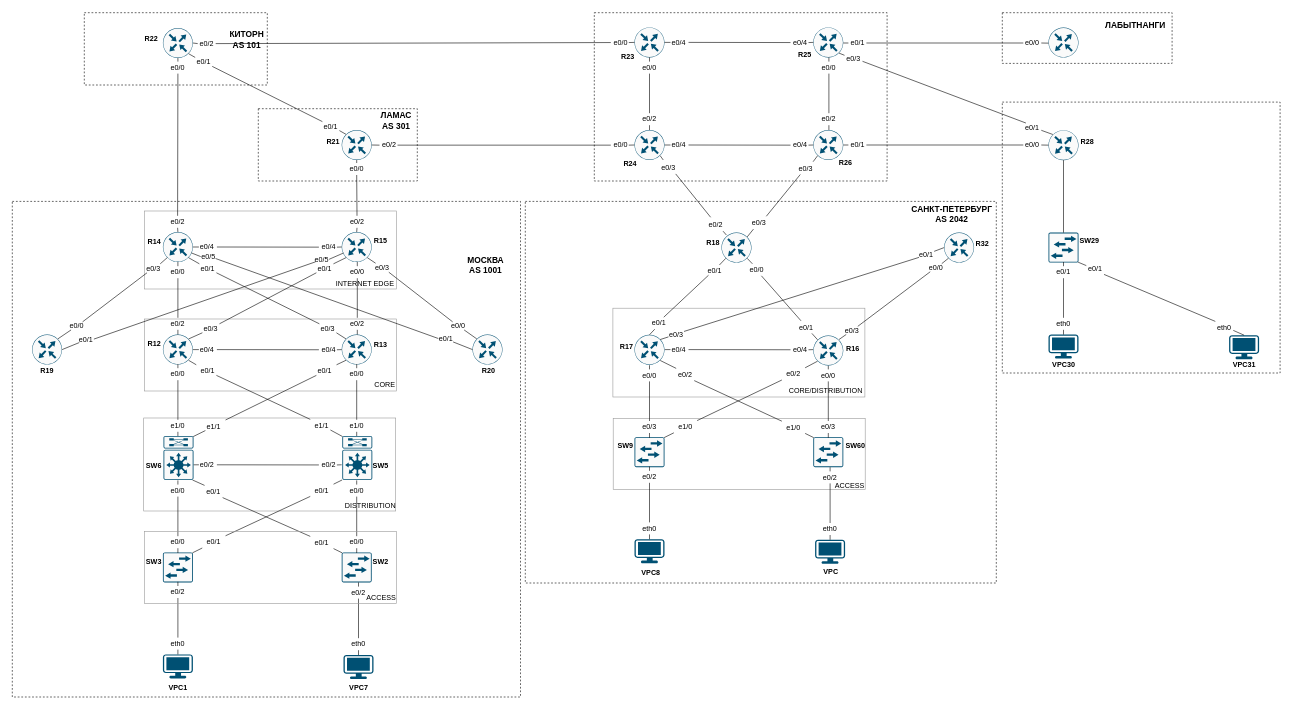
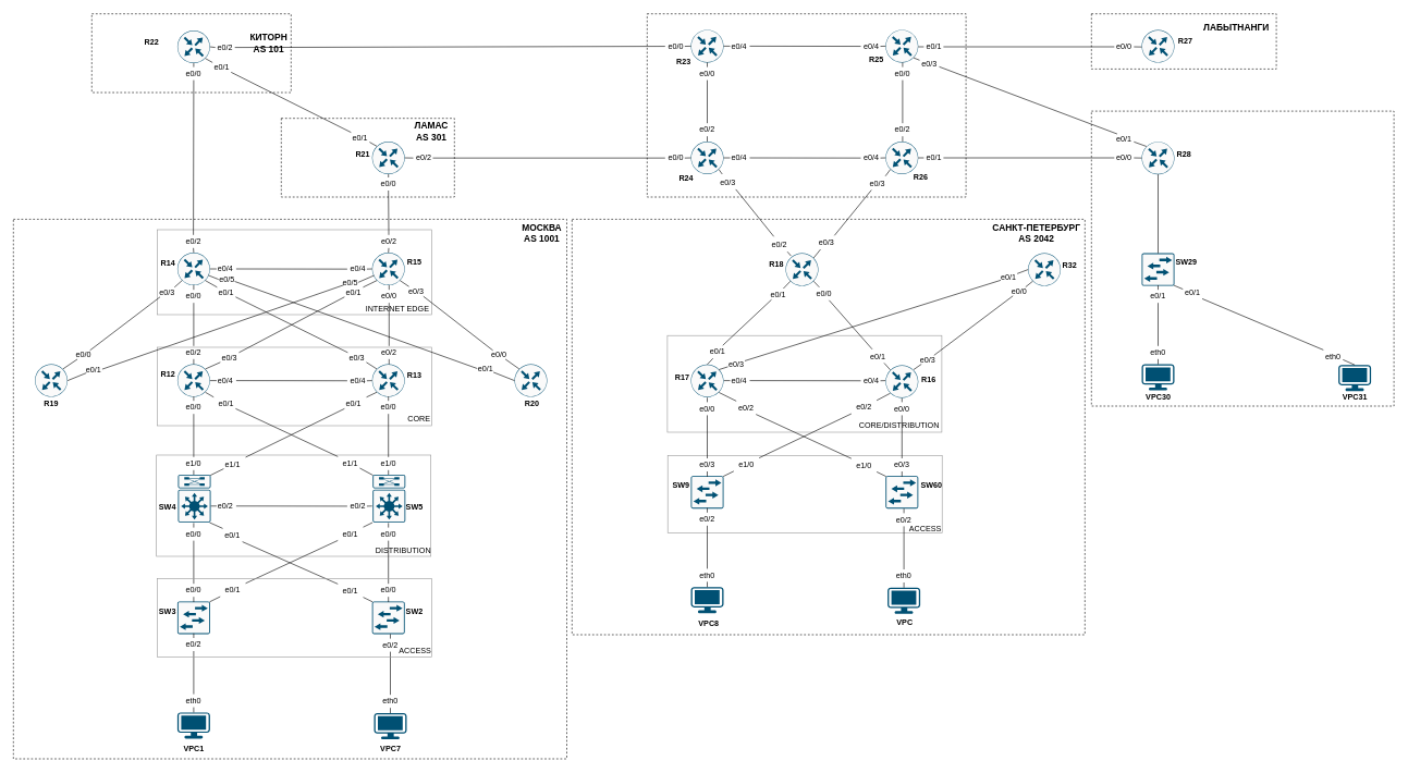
+ <mxCell id="317" value="&lt;b&gt;R27&lt;/b&gt;" style="text;html=1;strokeColor=none;fillColor=none;align=center;verticalAlign=middle;whiteSpace=wrap;rounded=0;" parent="1" vertex="1"><mxGeometry x="1799" y="48" width="30" height="30" as="geometry" /></mxCell>
- <mxCell id="174" value="&lt;b&gt;R22&lt;/b&gt;" style="text;html=1;strokeColor=none;fillColor=none;align=right;verticalAlign=middle;whiteSpace=wrap;rounded=0;" parent="1" vertex="1"><mxGeometry x="234.5" y="49" width="30" height="30" as="geometry" /></mxCell>
+ <mxCell id="174" value="&lt;b&gt;R22&lt;/b&gt;" style="text;html=1;strokeColor=none;fillColor=none;align=right;verticalAlign=middle;whiteSpace=wrap;rounded=0;" parent="1" vertex="1"><mxGeometry x="214.5" y="49" width="30" height="30" as="geometry" /></mxCell>
- <mxCell id="322" value="&lt;span style=&quot;font-size: 14px;&quot;&gt;&lt;b&gt;МОСКВА&lt;br&gt;AS 1001&lt;br&gt;&lt;/b&gt;&lt;/span&gt;" style="text;html=1;strokeColor=none;fillColor=none;align=center;verticalAlign=middle;whiteSpace=wrap;rounded=0;dashed=1;" parent="1" vertex="1"><mxGeometry x="779" y="426" width="60" height="30" as="geometry" /></mxCell>
+ <mxCell id="322" value="&lt;span style=&quot;font-size: 14px;&quot;&gt;&lt;b&gt;МОСКВА&lt;br&gt;AS 1001&lt;br&gt;&lt;/b&gt;&lt;/span&gt;" style="text;html=1;strokeColor=none;fillColor=none;align=center;verticalAlign=middle;whiteSpace=wrap;rounded=0;dashed=1;" parent="1" vertex="1"><mxGeometry x="799" y="341" width="60" height="30" as="geometry" /></mxCell>
- <mxCell id="115" value="&lt;b&gt;SW6&lt;/b&gt;" style="text;html=1;strokeColor=none;fillColor=none;align=right;verticalAlign=middle;whiteSpace=wrap;rounded=0;" parent="1" vertex="1"><mxGeometry x="230" y="760" width="41" height="30" as="geometry" /></mxCell>
+ <mxCell id="115" value="&lt;b&gt;SW4&lt;/b&gt;" style="text;html=1;strokeColor=none;fillColor=none;align=right;verticalAlign=middle;whiteSpace=wrap;rounded=0;" parent="1" vertex="1"><mxGeometry x="230" y="760" width="41" height="30" as="geometry" /></mxCell>
